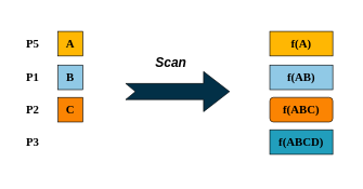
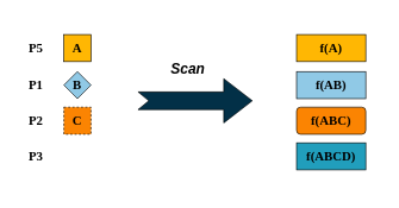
- <mxCell id="4" value="&lt;font face=&quot;Times New Roman&quot;&gt;&lt;span style=&quot;font-size: 18px;&quot;&gt;&lt;b&gt;B&lt;/b&gt;&lt;/span&gt;&lt;/font&gt;" style="whiteSpace=wrap;html=1;aspect=fixed;fillColor=#90C9E6;" parent="1" vertex="1"><mxGeometry x="89" y="100" width="38" height="38" as="geometry" /></mxCell>
+ <mxCell id="4" value="&lt;font face=&quot;Times New Roman&quot;&gt;&lt;span style=&quot;font-size: 18px;&quot;&gt;&lt;b&gt;B&lt;/b&gt;&lt;/span&gt;&lt;/font&gt;" style="rhombus;whiteSpace=wrap;html=1;aspect=fixed;fillColor=#90C9E6;" parent="1" vertex="1"><mxGeometry x="89" y="100" width="38" height="38" as="geometry" /></mxCell>
- <mxCell id="5" value="&lt;font face=&quot;Times New Roman&quot;&gt;&lt;span style=&quot;font-size: 18px;&quot;&gt;&lt;b&gt;C&lt;/b&gt;&lt;/span&gt;&lt;/font&gt;" style="whiteSpace=wrap;html=1;aspect=fixed;fillColor=#FB8402;" parent="1" vertex="1"><mxGeometry x="89" y="150" width="38" height="38" as="geometry" /></mxCell>
+ <mxCell id="5" value="&lt;font face=&quot;Times New Roman&quot;&gt;&lt;span style=&quot;font-size: 18px;&quot;&gt;&lt;b&gt;C&lt;/b&gt;&lt;/span&gt;&lt;/font&gt;" style="whiteSpace=wrap;html=1;aspect=fixed;fillColor=#FB8402;dashed=1;" parent="1" vertex="1"><mxGeometry x="89" y="150" width="38" height="38" as="geometry" /></mxCell>
